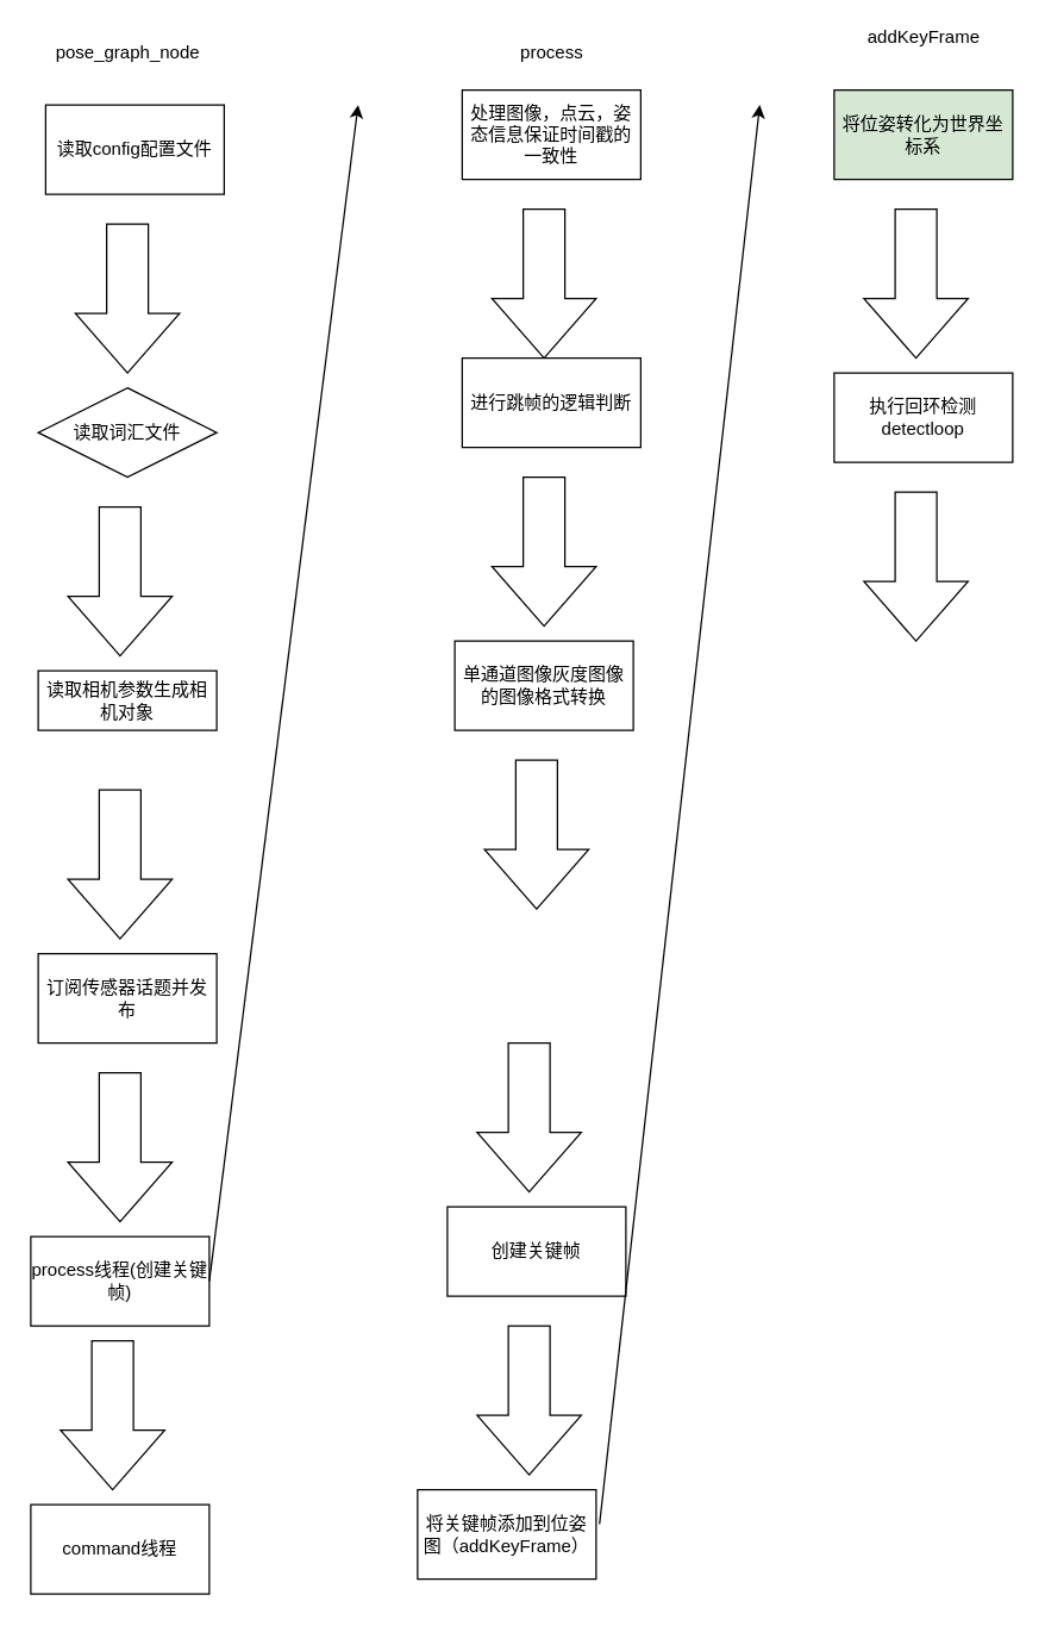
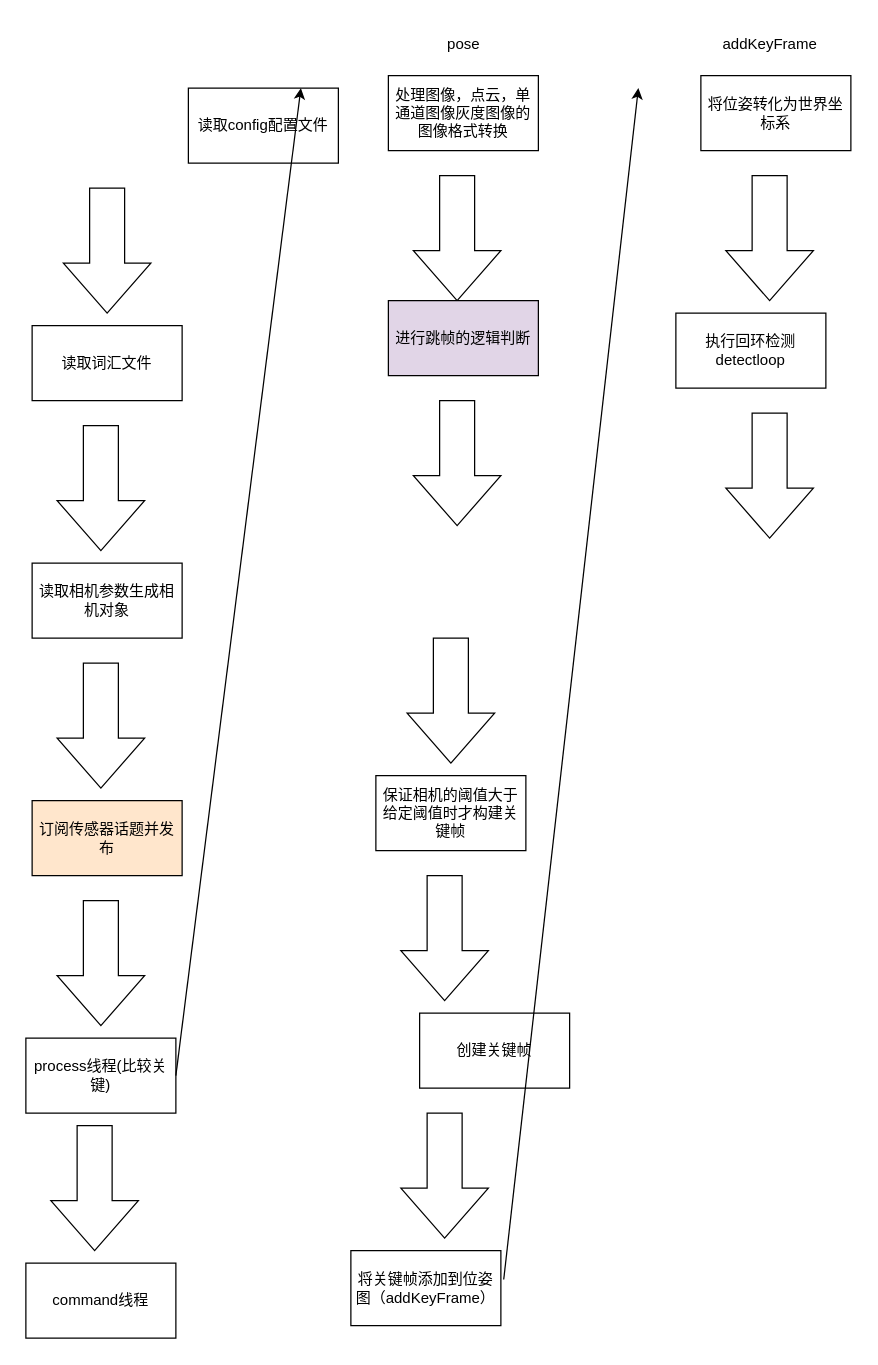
- <mxCell id="30" value="addKeyFrame" style="text;html=1;align=center;verticalAlign=middle;resizable=0;points=[];autosize=1;strokeColor=none;fillColor=none;" vertex="1" parent="1"><mxGeometry x="570" y="10" width="100" height="30" as="geometry" /></mxCell>
+ <mxCell id="30" value="addKeyFrame" style="text;html=1;align=center;verticalAlign=middle;resizable=0;points=[];autosize=1;strokeColor=none;fillColor=none;" vertex="1" parent="1"><mxGeometry x="565" y="20" width="100" height="30" as="geometry" /></mxCell>
- <mxCell id="3" value="pose_graph_node" style="text;html=1;align=center;verticalAlign=middle;resizable=0;points=[];autosize=1;strokeColor=none;fillColor=none;" parent="1" vertex="1"><mxGeometry x="20" y="20" width="130" height="30" as="geometry" /></mxCell>
- <mxCell id="17" value="process" style="text;html=1;align=center;verticalAlign=middle;resizable=0;points=[];autosize=1;strokeColor=none;fillColor=none;" parent="1" vertex="1"><mxGeometry x="335" y="20" width="70" height="30" as="geometry" /></mxCell>
+ <mxCell id="17" value="pose" style="text;html=1;align=center;verticalAlign=middle;resizable=0;points=[];autosize=1;strokeColor=none;fillColor=none;" parent="1" vertex="1"><mxGeometry x="335" y="20" width="70" height="30" as="geometry" /></mxCell>
- <mxCell id="15" value="处理图像，点云，姿态信息保证时间戳的一致性" style="rounded=0;whiteSpace=wrap;html=1;" parent="1" vertex="1"><mxGeometry x="310" y="60" width="120" height="60" as="geometry" /></mxCell>
+ <mxCell id="15" value="处理图像，点云，单通道图像灰度图像的图像格式转换" style="rounded=0;whiteSpace=wrap;html=1;" parent="1" vertex="1"><mxGeometry x="310" y="60" width="120" height="60" as="geometry" /></mxCell>
- <mxCell id="28" value="将位姿转化为世界坐标系" style="rounded=0;whiteSpace=wrap;html=1;fillColor=#d5e8d4;" parent="1" vertex="1"><mxGeometry x="560" y="60" width="120" height="60" as="geometry" /></mxCell>
+ <mxCell id="28" value="将位姿转化为世界坐标系" style="rounded=0;whiteSpace=wrap;html=1;" parent="1" vertex="1"><mxGeometry x="560" y="60" width="120" height="60" as="geometry" /></mxCell>
- <mxCell id="2" value="读取config配置文件" style="rounded=0;whiteSpace=wrap;html=1;" parent="1" vertex="1"><mxGeometry x="30" y="70" width="120" height="60" as="geometry" /></mxCell>
+ <mxCell id="2" value="读取config配置文件" style="rounded=0;whiteSpace=wrap;html=1;" parent="1" vertex="1"><mxGeometry x="150" y="70" width="120" height="60" as="geometry" /></mxCell>
- <mxCell id="18" value="进行跳帧的逻辑判断" style="rounded=0;whiteSpace=wrap;html=1;" parent="1" vertex="1"><mxGeometry x="310" y="240" width="120" height="60" as="geometry" /></mxCell>
+ <mxCell id="18" value="进行跳帧的逻辑判断" style="rounded=0;whiteSpace=wrap;html=1;fillColor=#e1d5e7;" parent="1" vertex="1"><mxGeometry x="310" y="240" width="120" height="60" as="geometry" /></mxCell>
- <mxCell id="31" value="执行回环检测detectloop" style="rounded=0;whiteSpace=wrap;html=1;" vertex="1" parent="1"><mxGeometry x="560" y="250" width="120" height="60" as="geometry" /></mxCell>
+ <mxCell id="31" value="执行回环检测detectloop" style="rounded=0;whiteSpace=wrap;html=1;" vertex="1" parent="1"><mxGeometry x="540" y="250" width="120" height="60" as="geometry" /></mxCell>
- <mxCell id="5" value="读取词汇文件" style="rhombus;whiteSpace=wrap;html=1;" parent="1" vertex="1"><mxGeometry x="25" y="260" width="120" height="60" as="geometry" /></mxCell>
+ <mxCell id="5" value="读取词汇文件" style="rounded=0;whiteSpace=wrap;html=1;" parent="1" vertex="1"><mxGeometry x="25" y="260" width="120" height="60" as="geometry" /></mxCell>
- <mxCell id="20" value="单通道图像灰度图像的图像格式转换" style="rounded=0;whiteSpace=wrap;html=1;" parent="1" vertex="1"><mxGeometry x="305" y="430" width="120" height="60" as="geometry" /></mxCell>
- <mxCell id="7" value="读取相机参数生成相机对象" style="rounded=0;whiteSpace=wrap;html=1;" parent="1" vertex="1"><mxGeometry x="25" y="450" width="120" height="40" as="geometry" /></mxCell>
+ <mxCell id="7" value="读取相机参数生成相机对象" style="rounded=0;whiteSpace=wrap;html=1;" parent="1" vertex="1"><mxGeometry x="25" y="450" width="120" height="60" as="geometry" /></mxCell>
+ <mxCell id="22" value="保证相机的阈值大于给定阈值时才构建关键帧" style="rounded=0;whiteSpace=wrap;html=1;" parent="1" vertex="1"><mxGeometry x="300" y="620" width="120" height="60" as="geometry" /></mxCell>
- <mxCell id="9" value="订阅传感器话题并发布" style="rounded=0;whiteSpace=wrap;html=1;" parent="1" vertex="1"><mxGeometry x="25" y="640" width="120" height="60" as="geometry" /></mxCell>
+ <mxCell id="9" value="订阅传感器话题并发布" style="rounded=0;whiteSpace=wrap;html=1;fillColor=#ffe6cc;" parent="1" vertex="1"><mxGeometry x="25" y="640" width="120" height="60" as="geometry" /></mxCell>
- <mxCell id="24" value="创建关键帧" style="rounded=0;whiteSpace=wrap;html=1;" parent="1" vertex="1"><mxGeometry x="300" y="810" width="120" height="60" as="geometry" /></mxCell>
+ <mxCell id="24" value="创建关键帧" style="rounded=0;whiteSpace=wrap;html=1;" parent="1" vertex="1"><mxGeometry x="335" y="810" width="120" height="60" as="geometry" /></mxCell>
- <mxCell id="11" value="process线程(创建关键帧)" style="rounded=0;whiteSpace=wrap;html=1;" parent="1" vertex="1"><mxGeometry x="20" y="830" width="120" height="60" as="geometry" /></mxCell>
+ <mxCell id="11" value="process线程(比较关键)" style="rounded=0;whiteSpace=wrap;html=1;" parent="1" vertex="1"><mxGeometry x="20" y="830" width="120" height="60" as="geometry" /></mxCell>
